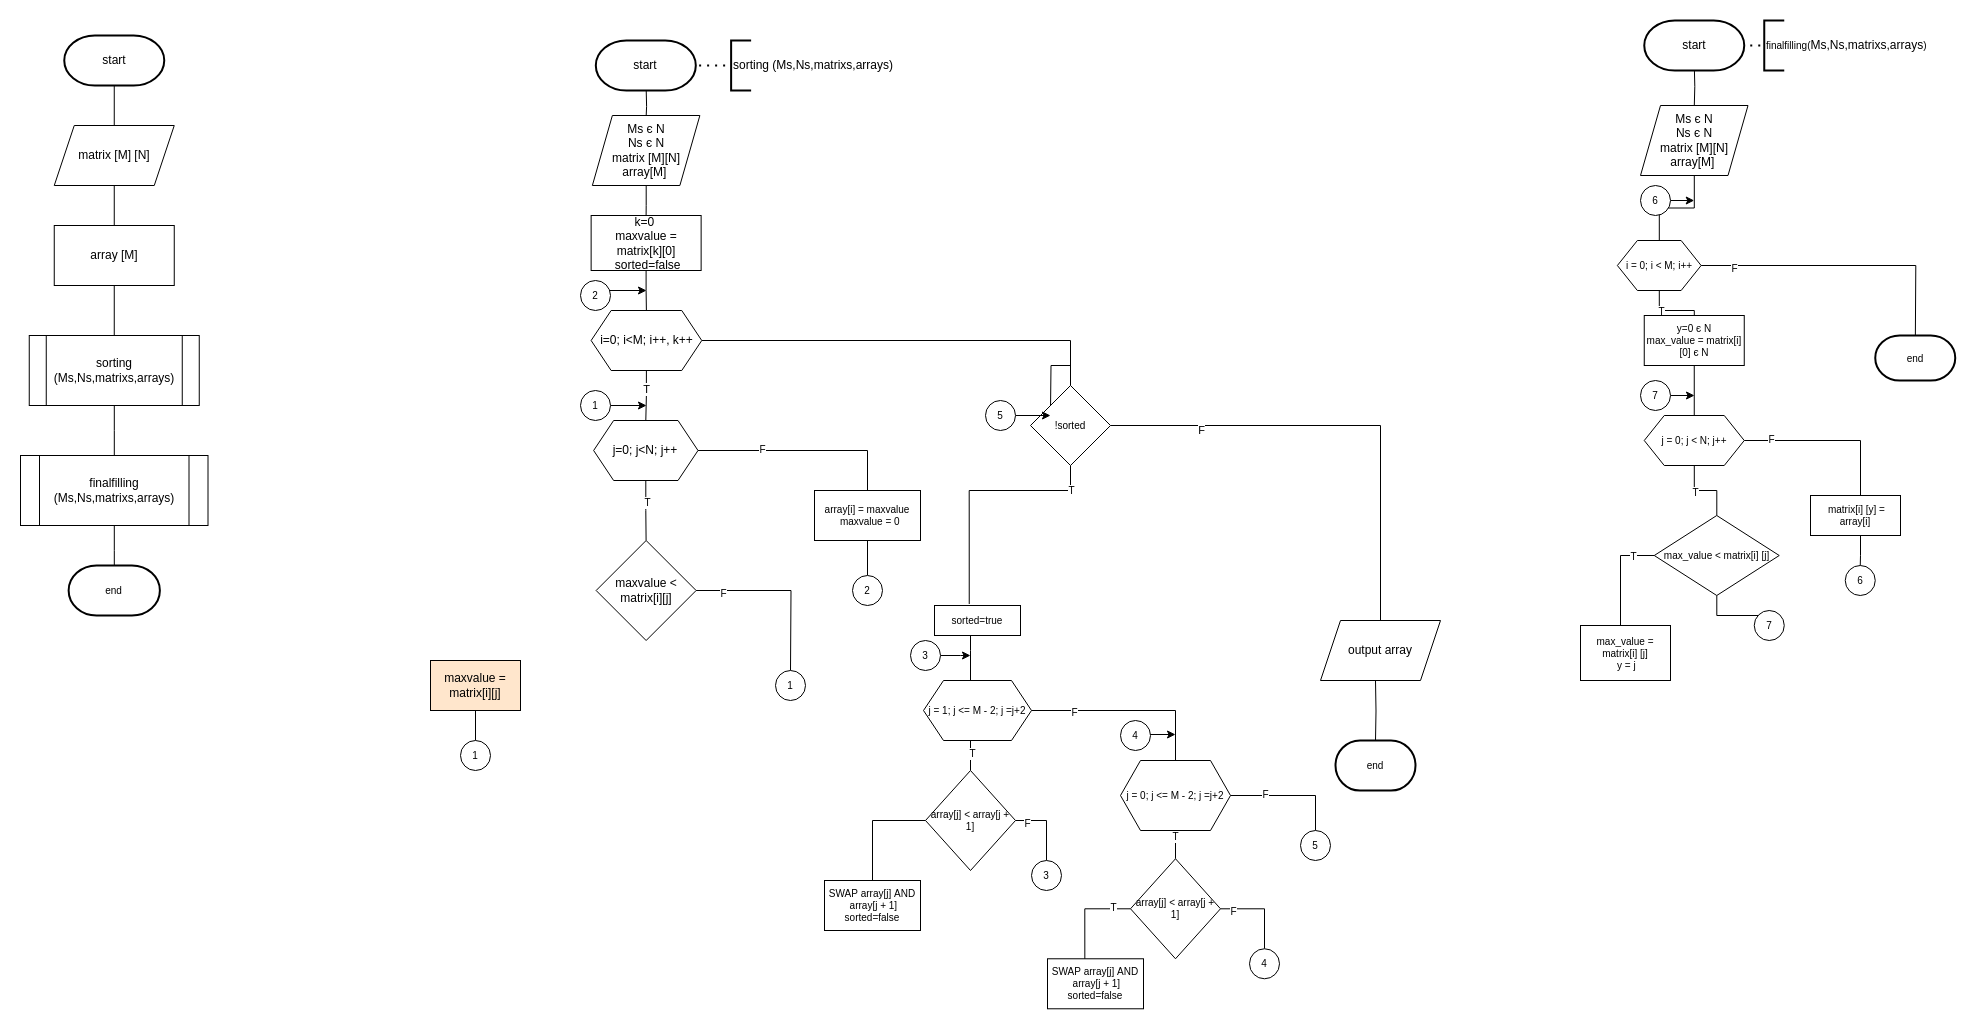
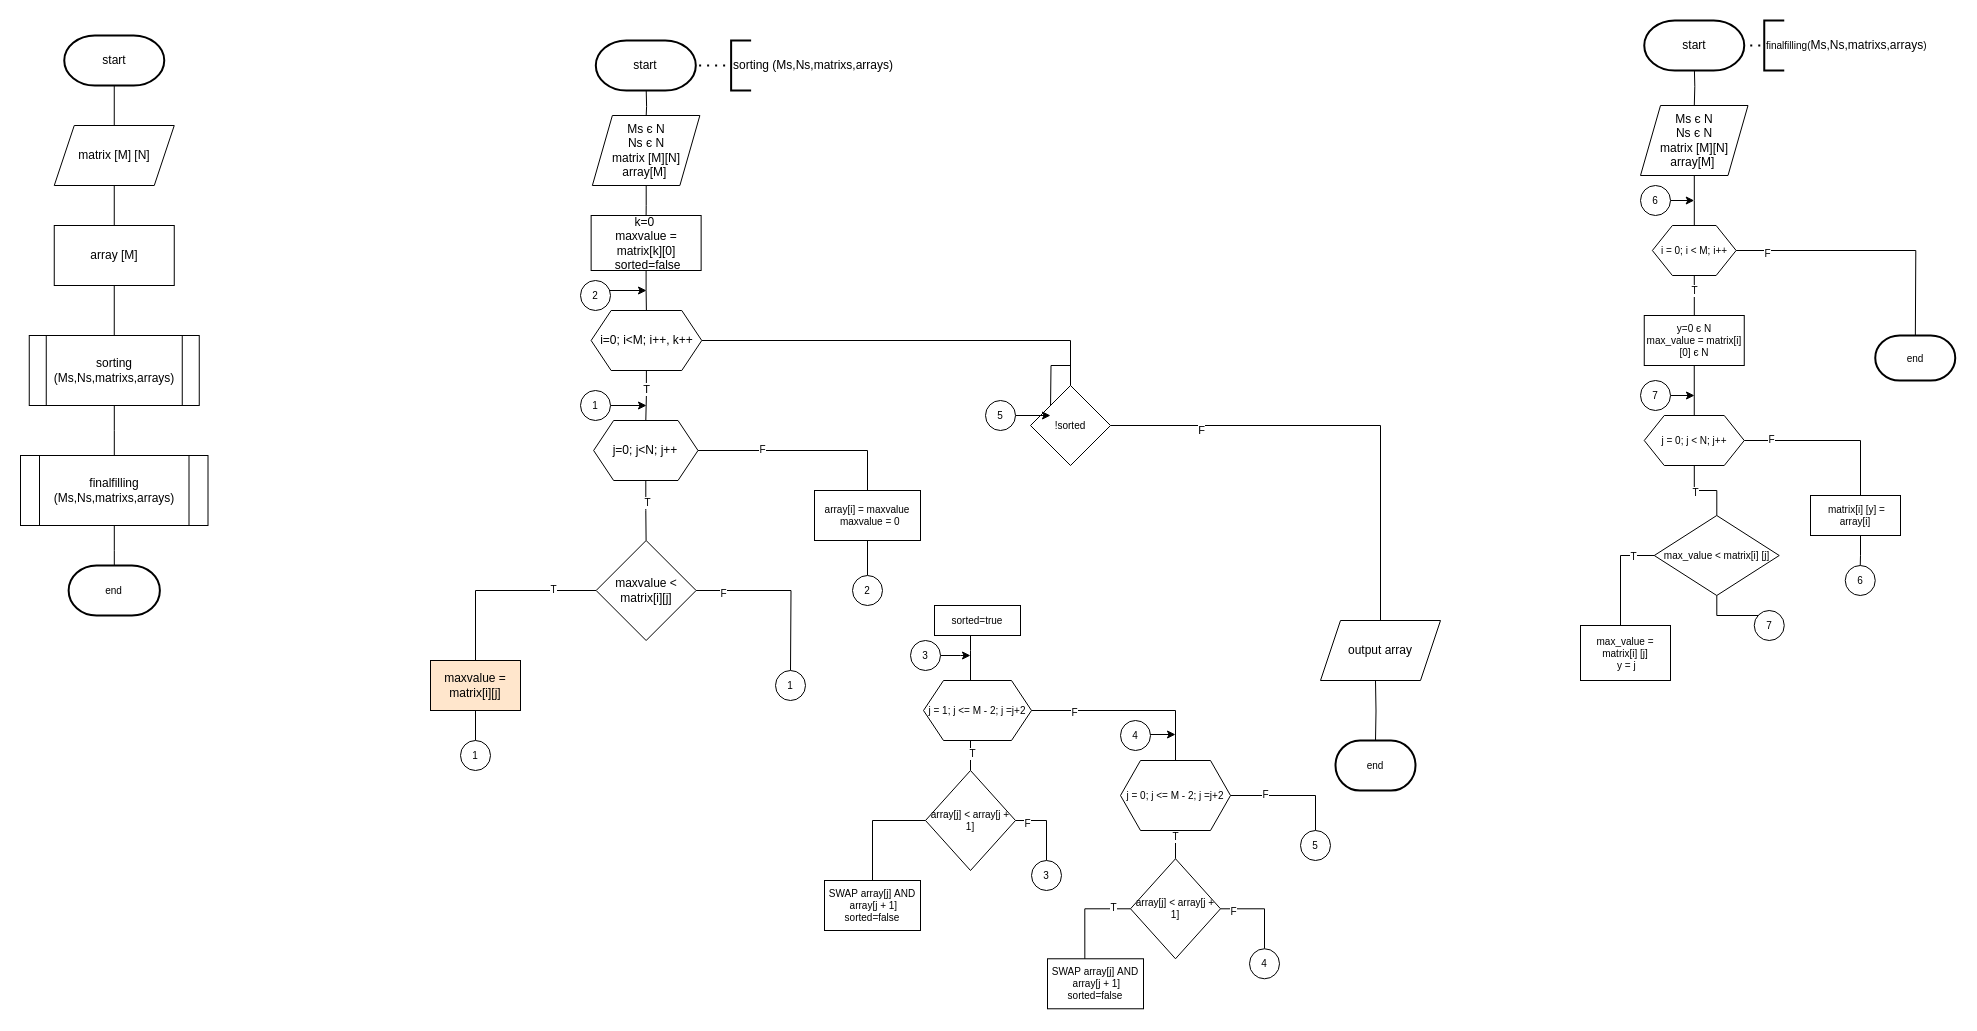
- <mxCell id="88" value="i = 0; i &amp;lt; M; i++" style="shape=hexagon;perimeter=hexagonPerimeter2;whiteSpace=wrap;html=1;fixedSize=1;fontSize=10;" parent="1" vertex="1"><mxGeometry x="1616.88" y="240" width="83.75" height="50" as="geometry" /></mxCell>
+ <mxCell id="88" value="i = 0; i &amp;lt; M; i++" style="shape=hexagon;perimeter=hexagonPerimeter2;whiteSpace=wrap;html=1;fixedSize=1;fontSize=10;" parent="1" vertex="1"><mxGeometry x="1651.88" y="225" width="83.75" height="50" as="geometry" /></mxCell>
- <mxCell id="39" style="edgeStyle=orthogonalEdgeStyle;rounded=0;orthogonalLoop=1;jettySize=auto;html=1;fontSize=10;endArrow=none;endFill=0;entryX=0.404;entryY=-0.051;entryDx=0;entryDy=0;entryPerimeter=0;" parent="1" source="44" target="46" edge="1"><mxGeometry relative="1" as="geometry"><mxPoint x="970" y="600" as="targetPoint" /><Array as="points"><mxPoint x="969" y="490" /></Array></mxGeometry></mxCell>
- <mxCell id="40" value="T" style="edgeLabel;html=1;align=center;verticalAlign=middle;resizable=0;points=[];fontSize=10;" parent="39" vertex="1" connectable="0"><mxGeometry x="-0.793" y="-1" relative="1" as="geometry"><mxPoint as="offset" /></mxGeometry></mxCell>
+ <mxCell id="24" style="edgeStyle=orthogonalEdgeStyle;rounded=0;orthogonalLoop=1;jettySize=auto;html=1;fontSize=10;endArrow=none;endFill=0;" parent="1" source="28" target="30" edge="1"><mxGeometry relative="1" as="geometry" /></mxCell>
+ <mxCell id="25" value="T" style="edgeLabel;html=1;align=center;verticalAlign=middle;resizable=0;points=[];fontSize=10;" parent="24" vertex="1" connectable="0"><mxGeometry x="-0.548" y="-2" relative="1" as="geometry"><mxPoint as="offset" /></mxGeometry></mxCell>
